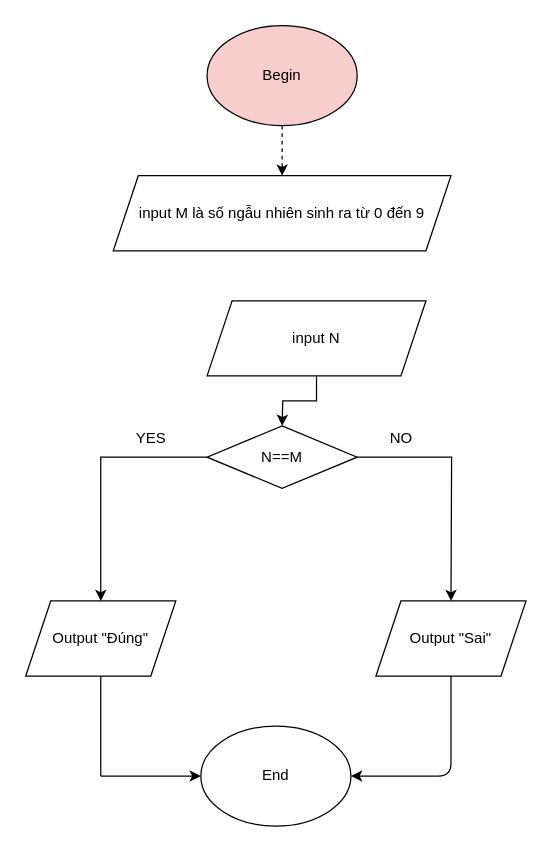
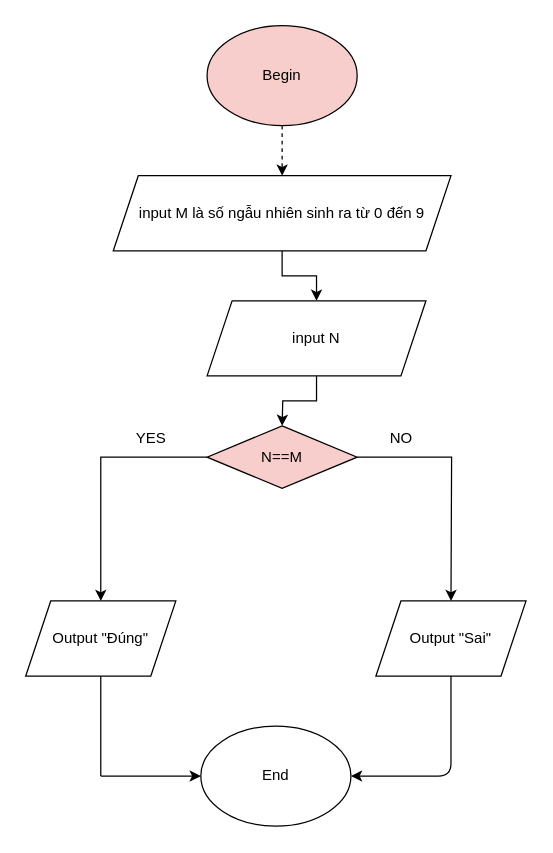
+ <mxCell id="4" value="" style="edgeStyle=orthogonalEdgeStyle;rounded=0;orthogonalLoop=1;jettySize=auto;html=1;" edge="1" parent="1" source="5" target="7"><mxGeometry relative="1" as="geometry" /></mxCell>
- <mxCell id="10" value="N==M" style="rhombus;whiteSpace=wrap;html=1;" vertex="1" parent="1"><mxGeometry x="165" y="340" width="120" height="50" as="geometry" /></mxCell>
+ <mxCell id="10" value="N==M" style="rhombus;whiteSpace=wrap;html=1;fillColor=#f8cecc;" vertex="1" parent="1"><mxGeometry x="165" y="340" width="120" height="50" as="geometry" /></mxCell>
